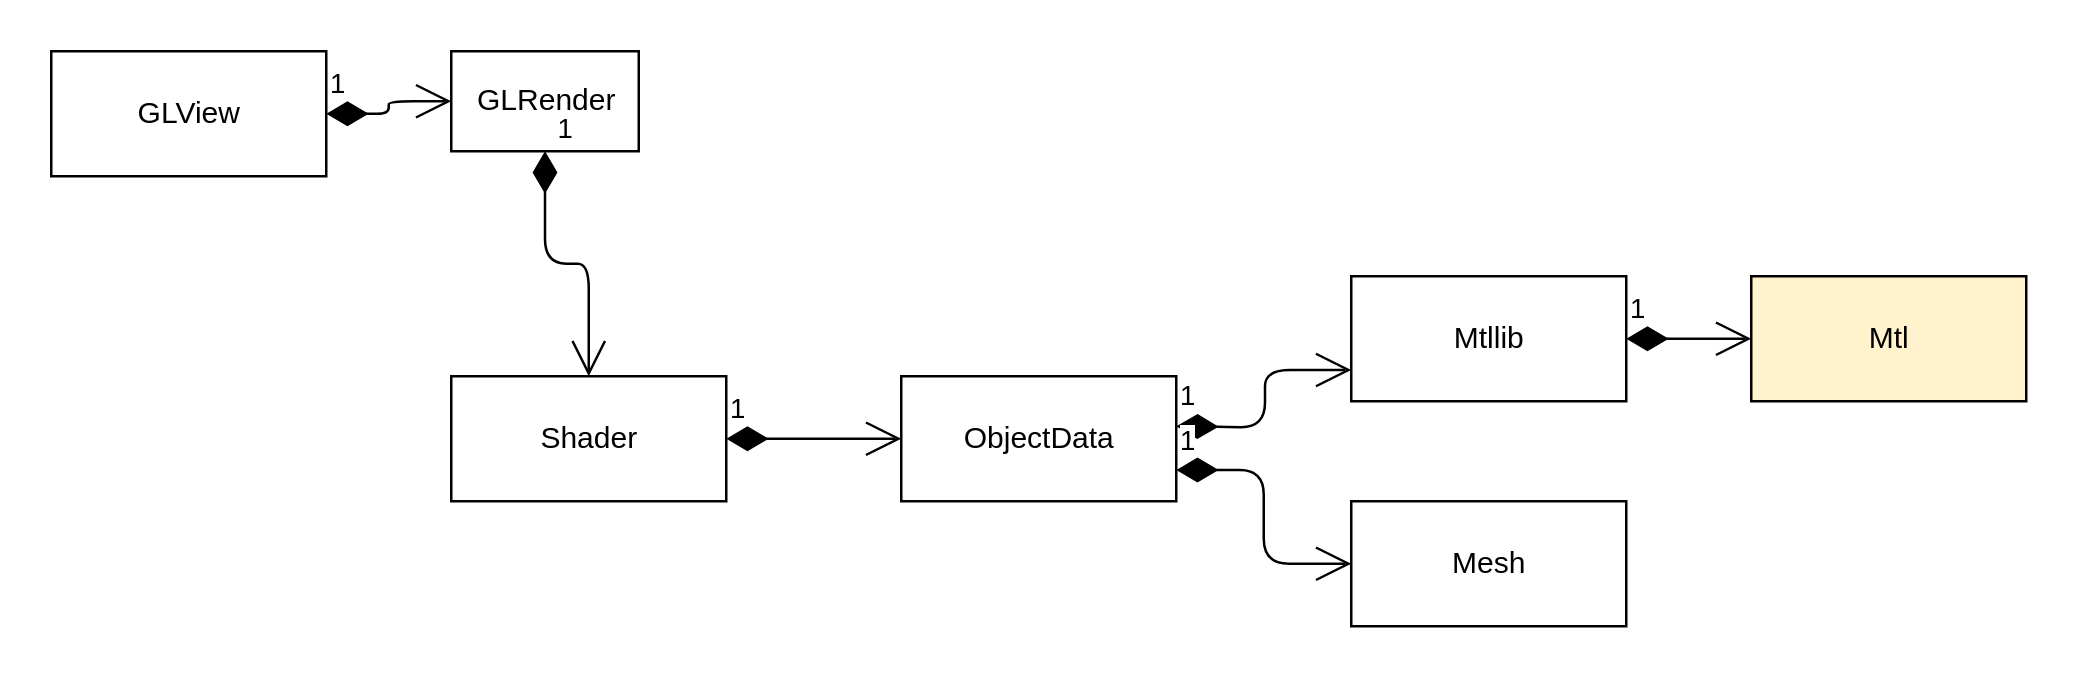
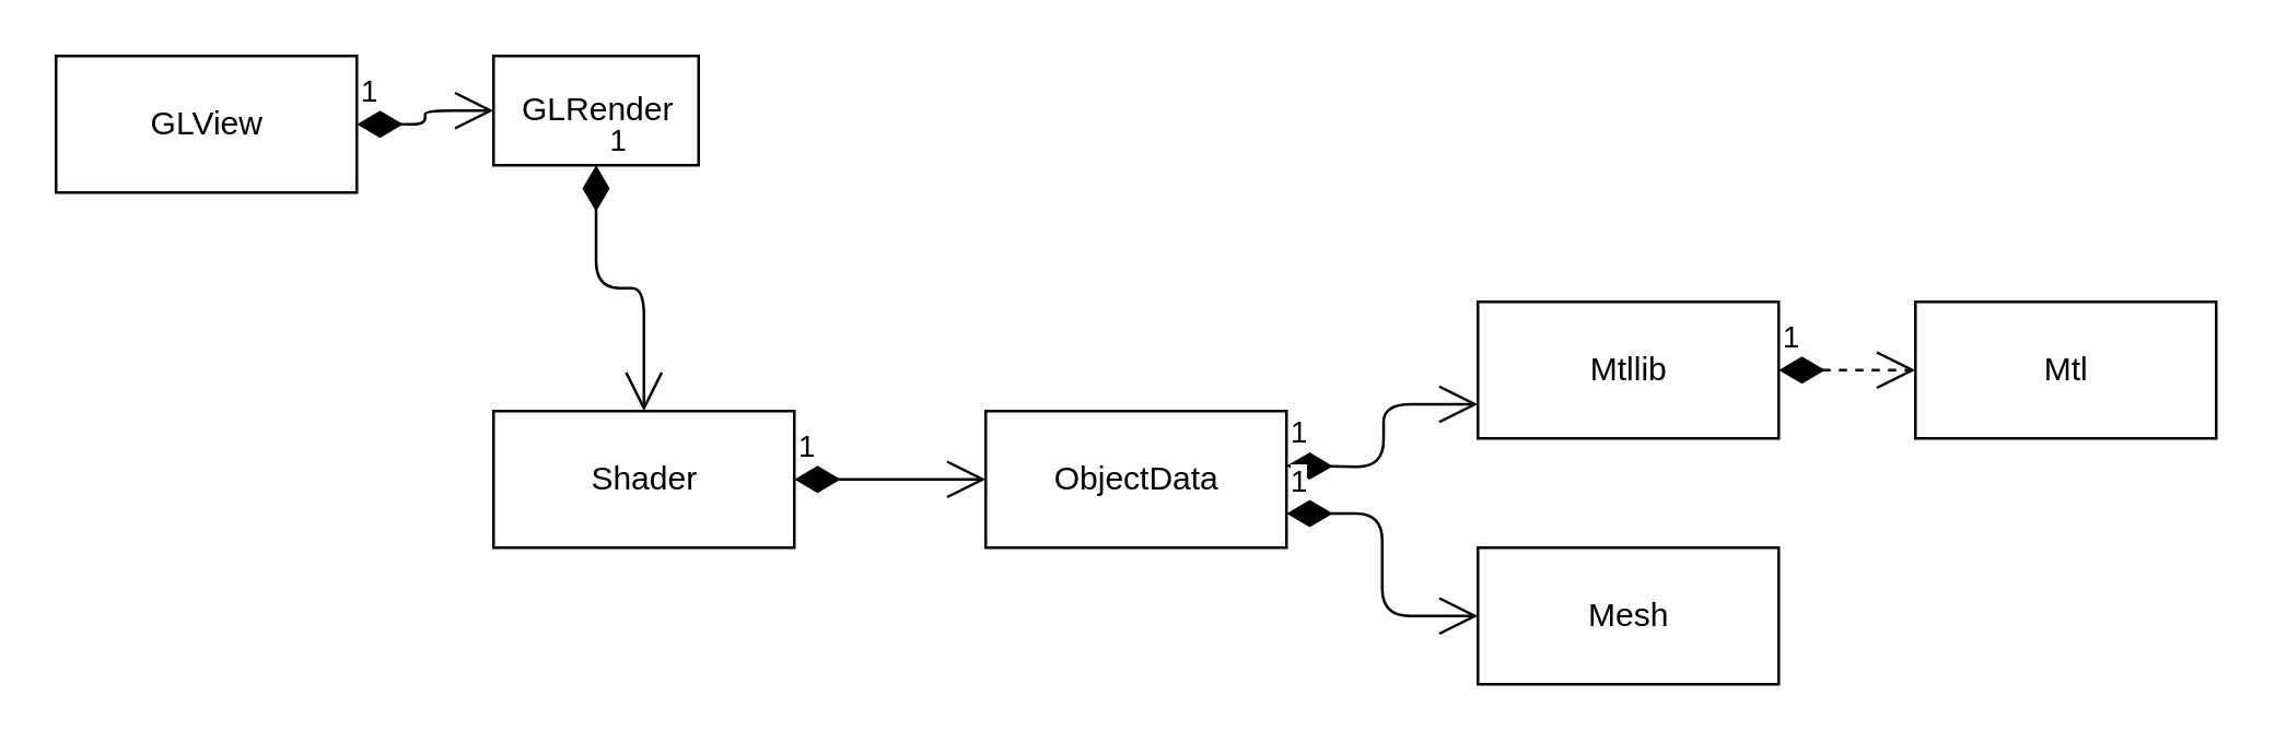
- <mxCell id="9" value="1" style="endArrow=open;html=1;endSize=12;startArrow=diamondThin;startSize=14;startFill=1;edgeStyle=orthogonalEdgeStyle;align=left;verticalAlign=bottom;exitX=1;exitY=0.5;exitDx=0;exitDy=0;" parent="1" source="5" target="6" edge="1"><mxGeometry x="-1" y="3" relative="1" as="geometry"><mxPoint x="660" y="140" as="sourcePoint" /><mxPoint x="810" y="134" as="targetPoint" /></mxGeometry></mxCell>
+ <mxCell id="9" value="1" style="endArrow=open;html=1;endSize=12;startArrow=diamondThin;startSize=14;startFill=1;edgeStyle=orthogonalEdgeStyle;align=left;verticalAlign=bottom;exitX=1;exitY=0.5;exitDx=0;exitDy=0;dashed=1;" parent="1" source="5" target="6" edge="1"><mxGeometry x="-1" y="3" relative="1" as="geometry"><mxPoint x="660" y="140" as="sourcePoint" /><mxPoint x="810" y="134" as="targetPoint" /></mxGeometry></mxCell>
- <mxCell id="6" value="Mtl" style="html=1;fillColor=#fff2cc;" parent="1" vertex="1"><mxGeometry x="700" y="110" width="110" height="50" as="geometry" /></mxCell>
+ <mxCell id="6" value="Mtl" style="html=1;" parent="1" vertex="1"><mxGeometry x="700" y="110" width="110" height="50" as="geometry" /></mxCell>
